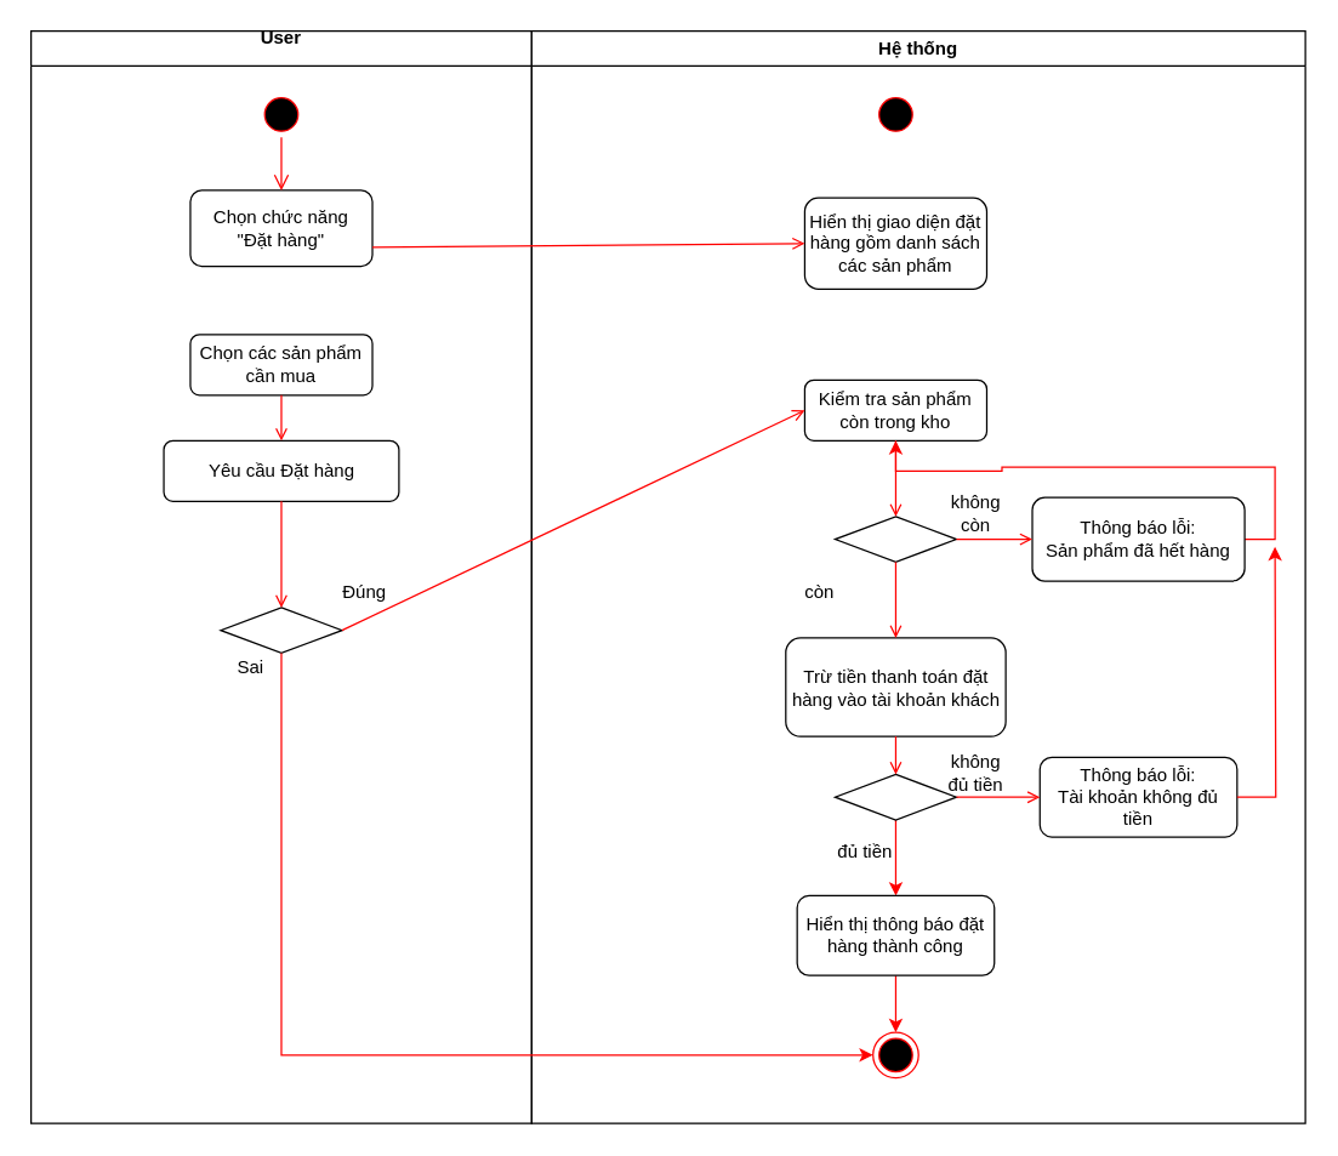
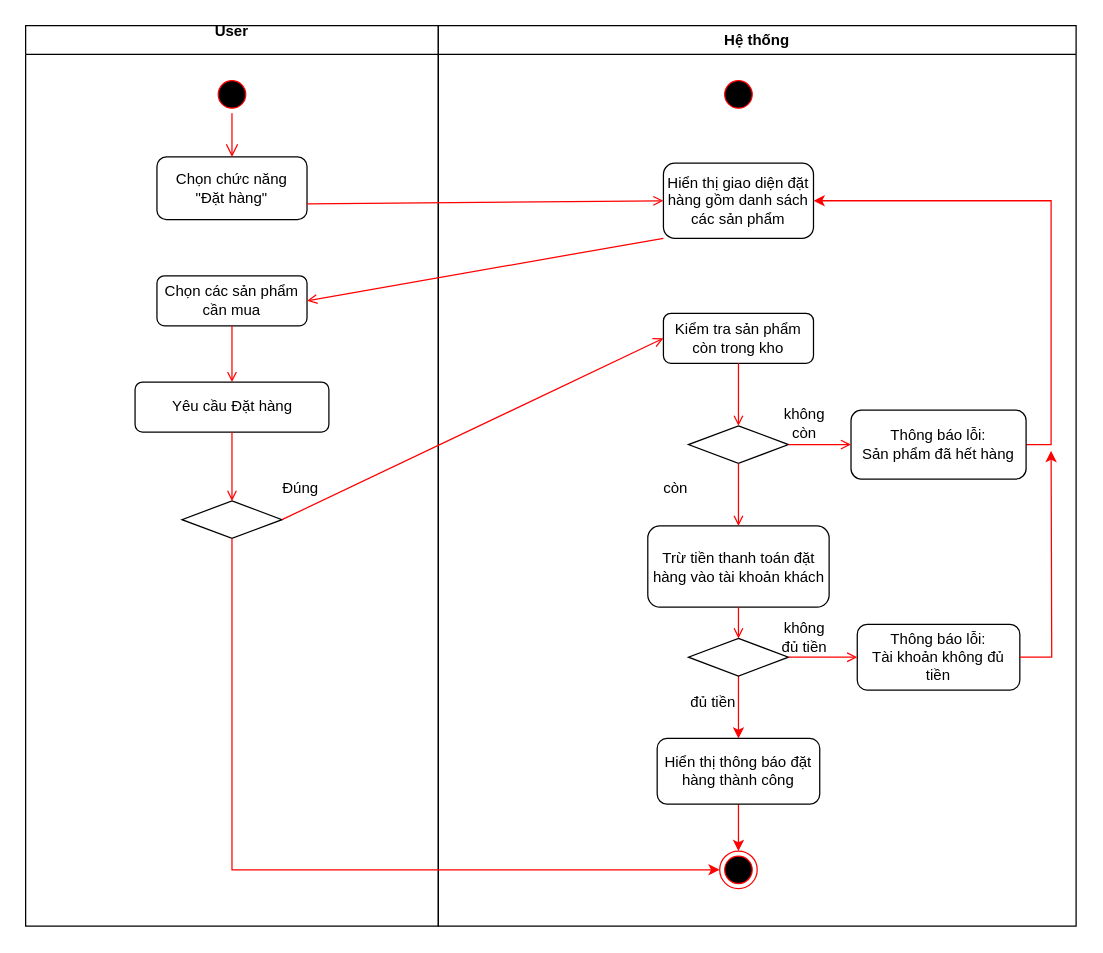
+ <mxCell id="37" value="" style="endArrow=open;strokeColor=#FF0000;endFill=1;rounded=0;exitX=0;exitY=1;exitDx=0;exitDy=0;entryX=1;entryY=0.5;entryDx=0;entryDy=0;" parent="1" source="15" target="6" edge="1"><mxGeometry relative="1" as="geometry"><mxPoint x="480" y="265" as="sourcePoint" /><mxPoint x="500" y="265" as="targetPoint" /></mxGeometry></mxCell>
- <mxCell id="19" style="rounded=0;orthogonalLoop=1;jettySize=auto;html=1;exitX=1;exitY=0.5;exitDx=0;exitDy=0;fillColor=#990000;edgeStyle=orthogonalEdgeStyle;strokeColor=#FC0000;" parent="13" source="20" target="16" edge="1"><mxGeometry relative="1" as="geometry" /></mxCell>
+ <mxCell id="19" style="rounded=0;orthogonalLoop=1;jettySize=auto;html=1;exitX=1;exitY=0.5;exitDx=0;exitDy=0;entryX=1;entryY=0.5;entryDx=0;entryDy=0;fillColor=#990000;edgeStyle=orthogonalEdgeStyle;strokeColor=#FC0000;" parent="13" source="20" target="15" edge="1"><mxGeometry relative="1" as="geometry" /></mxCell>
- <mxCell id="7" value="Yêu cầu Đặt hàng" style="rounded=1;whiteSpace=wrap;html=1;" parent="2" vertex="1"><mxGeometry x="87.5" y="270" width="155" height="40" as="geometry" /></mxCell>
+ <mxCell id="7" value="Yêu cầu Đặt hàng" style="rounded=1;whiteSpace=wrap;html=1;" parent="2" vertex="1"><mxGeometry x="87.5" y="285" width="155" height="40" as="geometry" /></mxCell>
- <mxCell id="12" value="Sai" style="text;html=1;strokeColor=none;fillColor=none;align=center;verticalAlign=middle;whiteSpace=wrap;rounded=0;" parent="2" vertex="1"><mxGeometry x="125" y="410" width="40" height="20" as="geometry" /></mxCell>
